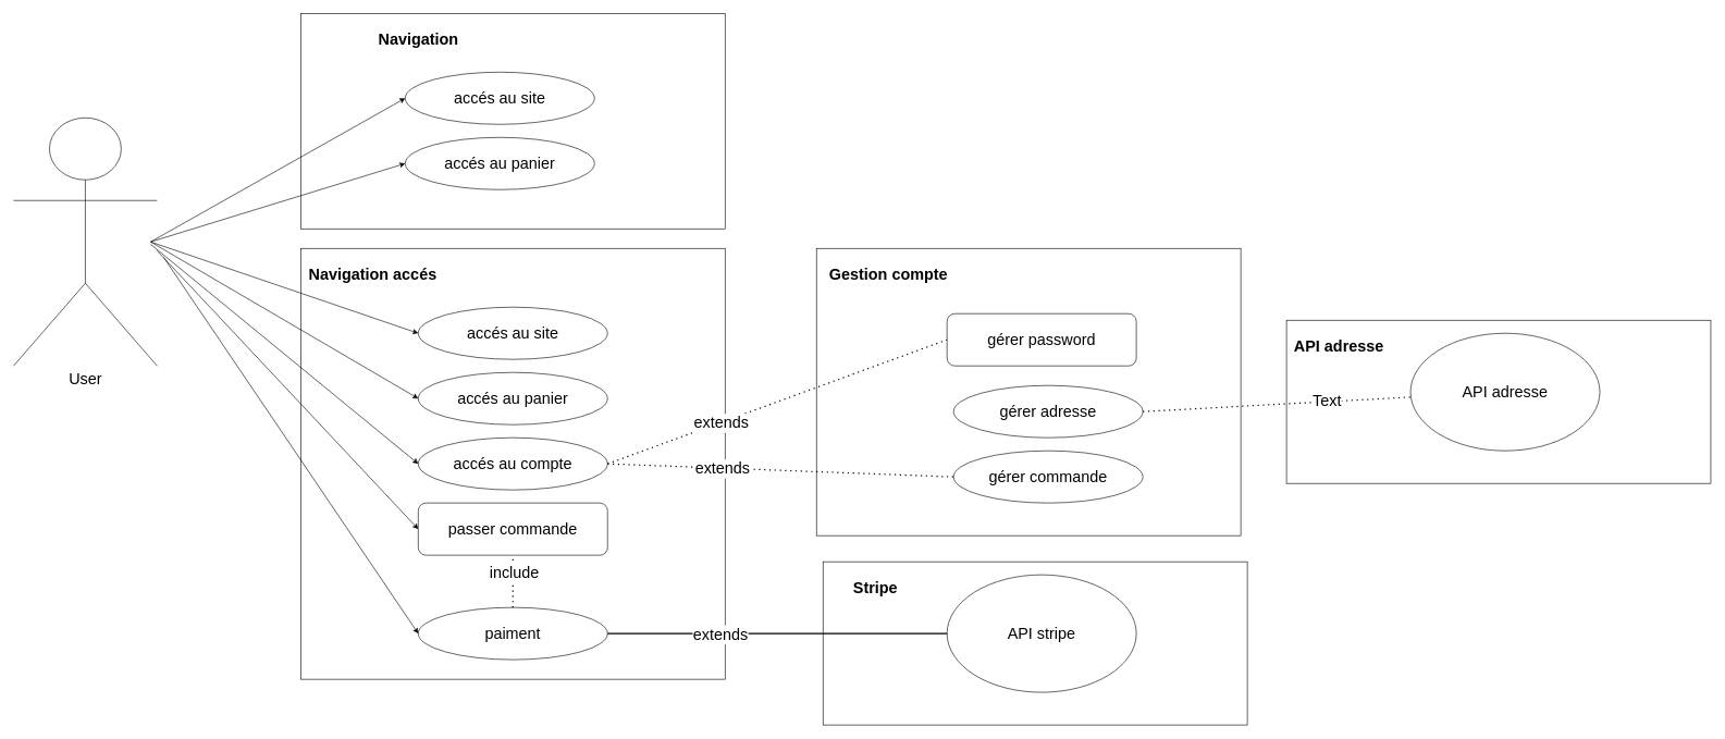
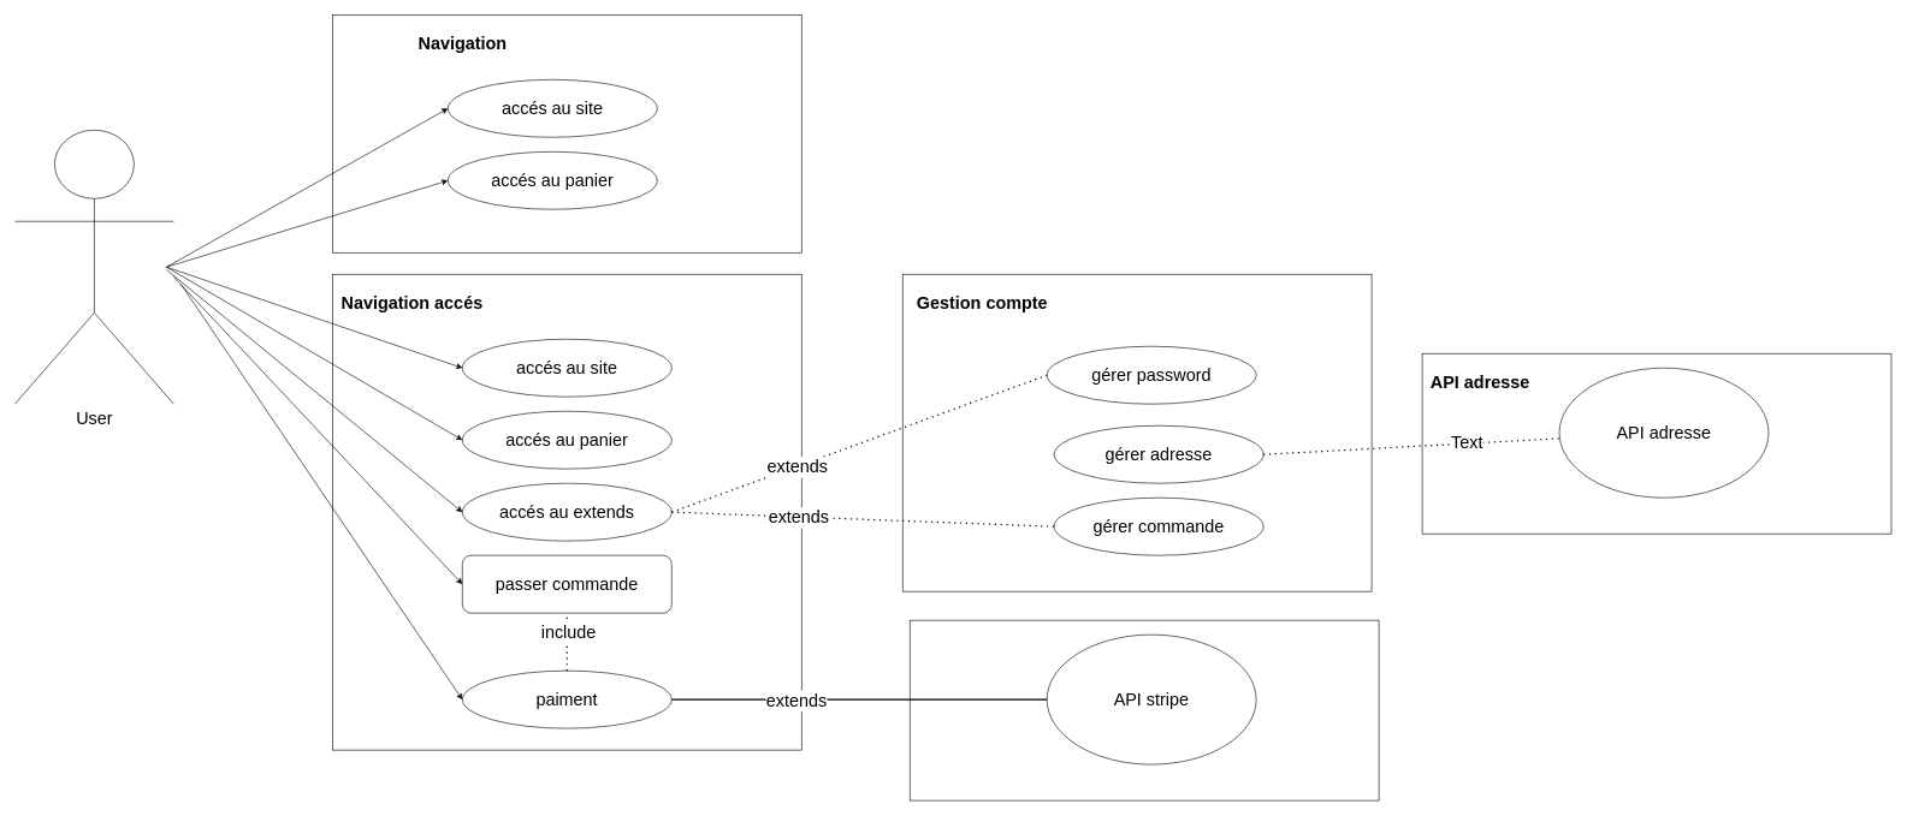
- <mxCell id="30" value="&lt;font style=&quot;font-size: 24px;&quot;&gt;gérer password&lt;/font&gt;" style="whiteSpace=wrap;html=1;rounded=1;" vertex="1" parent="1"><mxGeometry x="1450" y="480" width="290" height="80" as="geometry" /></mxCell>
+ <mxCell id="30" value="&lt;font style=&quot;font-size: 24px;&quot;&gt;gérer password&lt;/font&gt;" style="ellipse;whiteSpace=wrap;html=1;" vertex="1" parent="1"><mxGeometry x="1450" y="480" width="290" height="80" as="geometry" /></mxCell>
- <mxCell id="12" value="&lt;font style=&quot;font-size: 24px;&quot;&gt;accés au compte&lt;/font&gt;" style="ellipse;whiteSpace=wrap;html=1;" vertex="1" parent="1"><mxGeometry x="640" y="670" width="290" height="80" as="geometry" /></mxCell>
+ <mxCell id="12" value="&lt;font style=&quot;font-size: 24px;&quot;&gt;accés au extends&lt;/font&gt;" style="ellipse;whiteSpace=wrap;html=1;" vertex="1" parent="1"><mxGeometry x="640" y="670" width="290" height="80" as="geometry" /></mxCell>
- <mxCell id="15" value="Stripe" style="text;strokeColor=none;fillColor=none;html=1;fontSize=24;fontStyle=1;verticalAlign=middle;align=center;" vertex="1" parent="1"><mxGeometry x="1290" y="880" width="100" height="40" as="geometry" /></mxCell>
